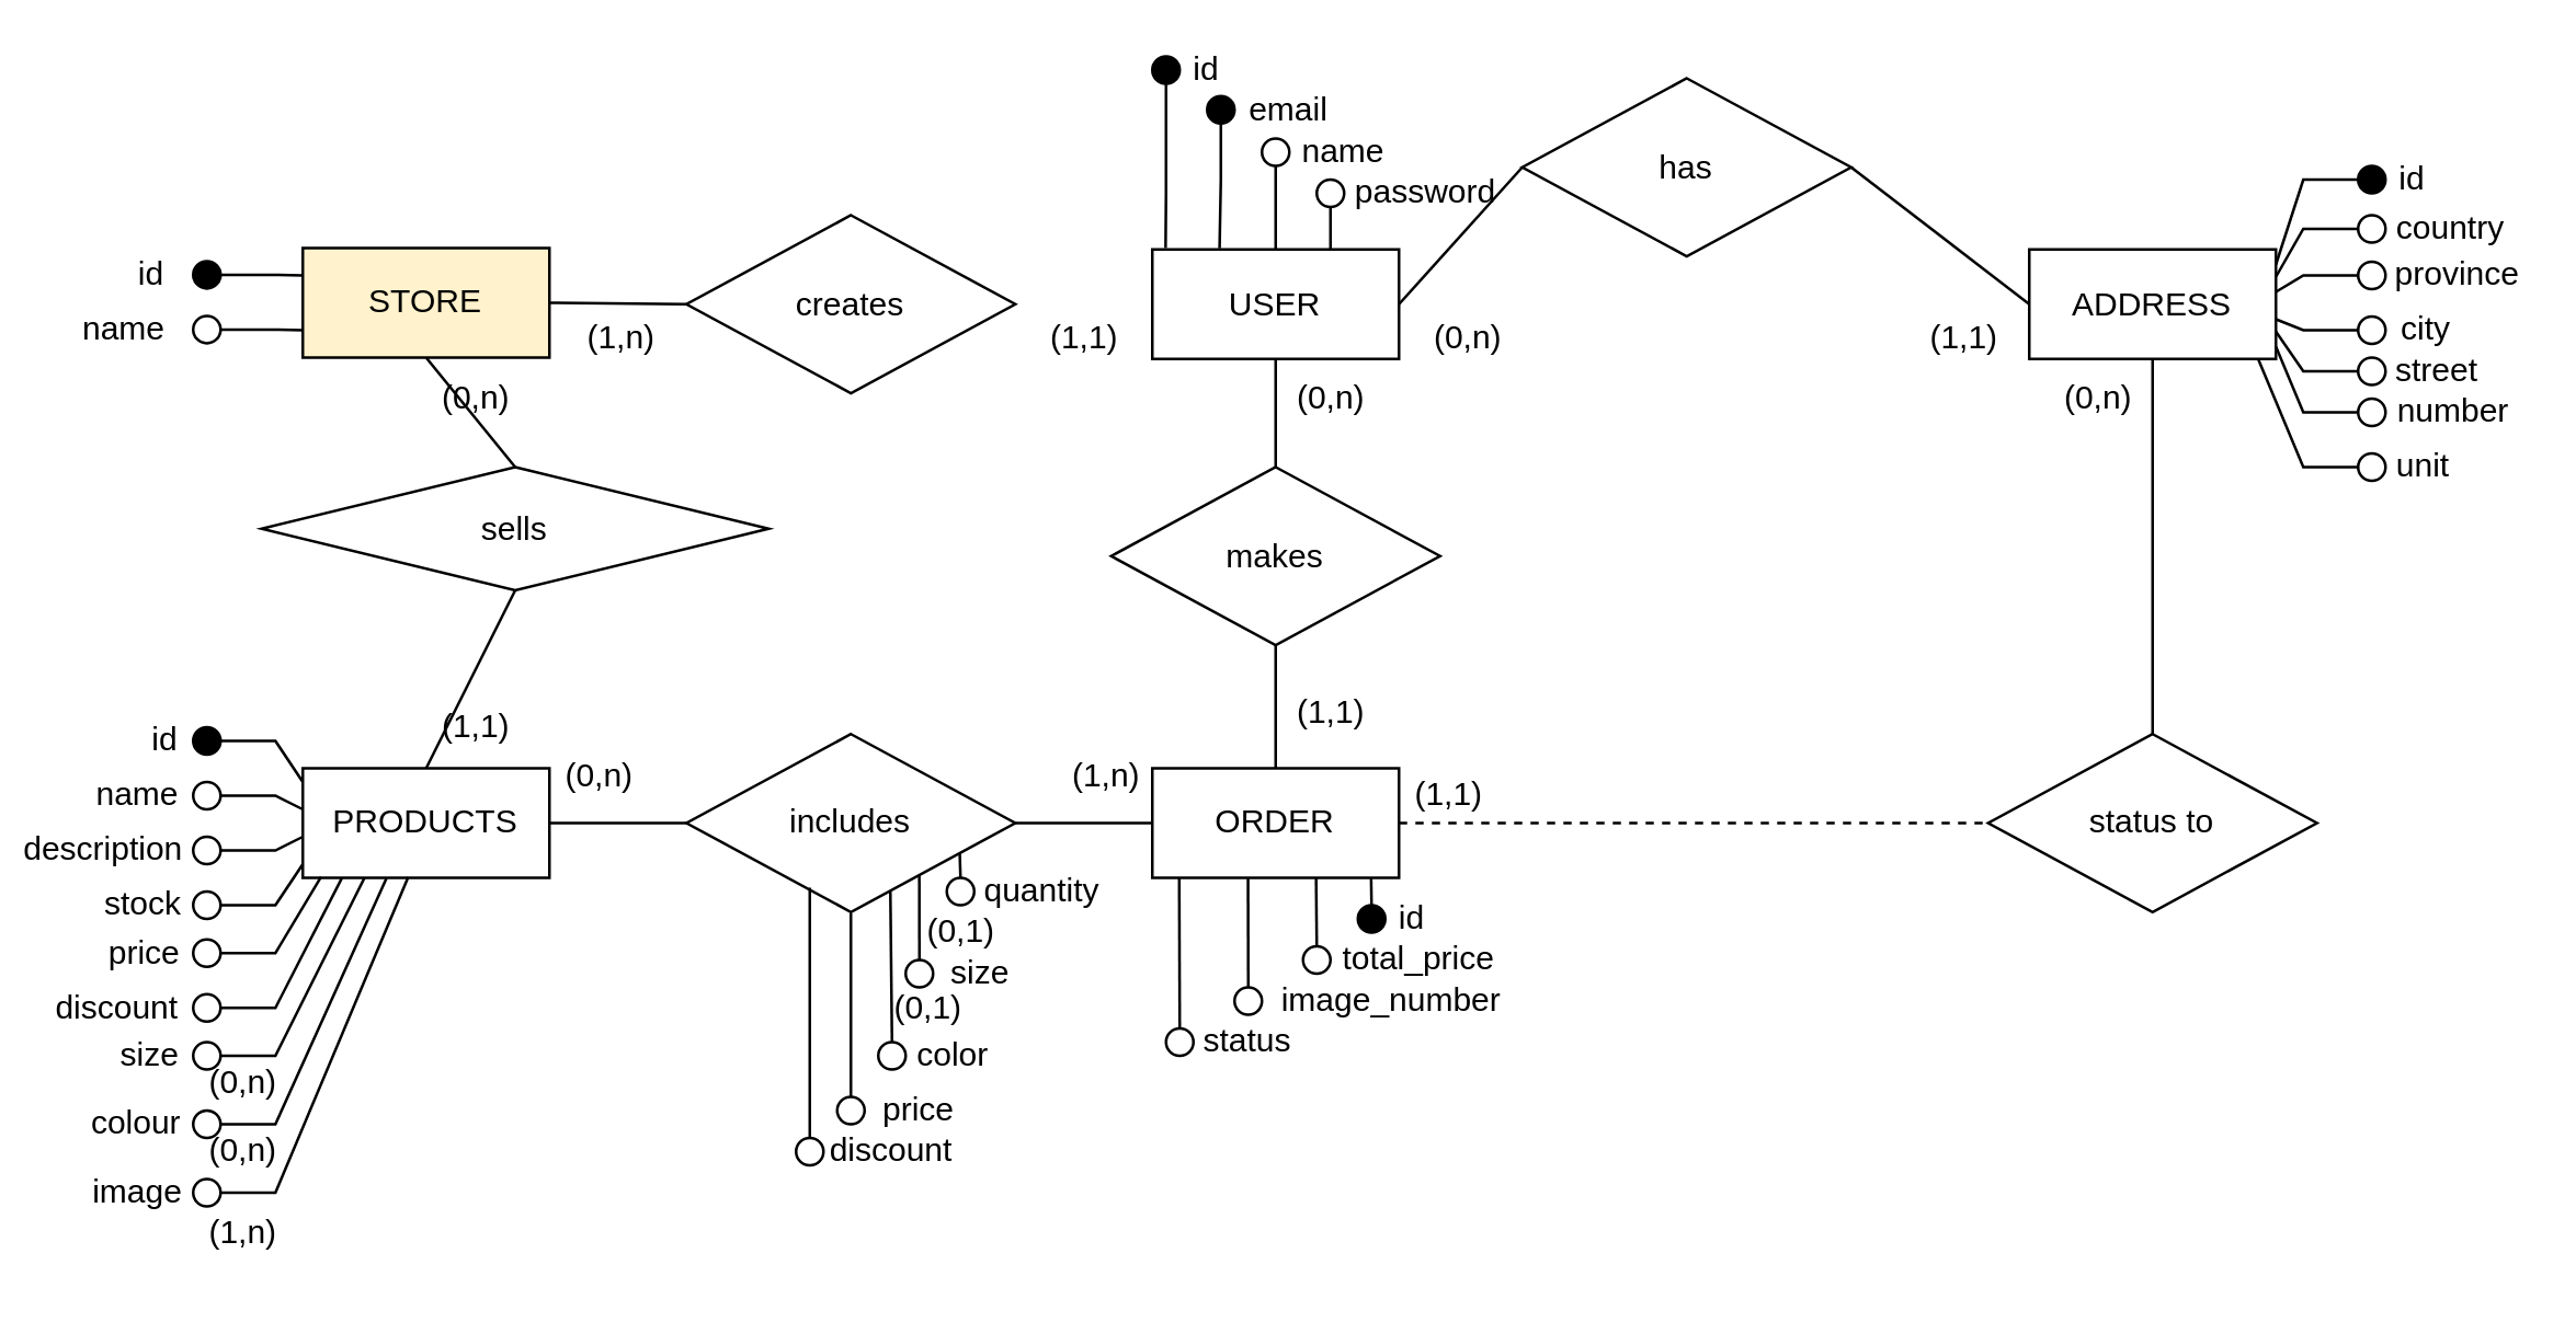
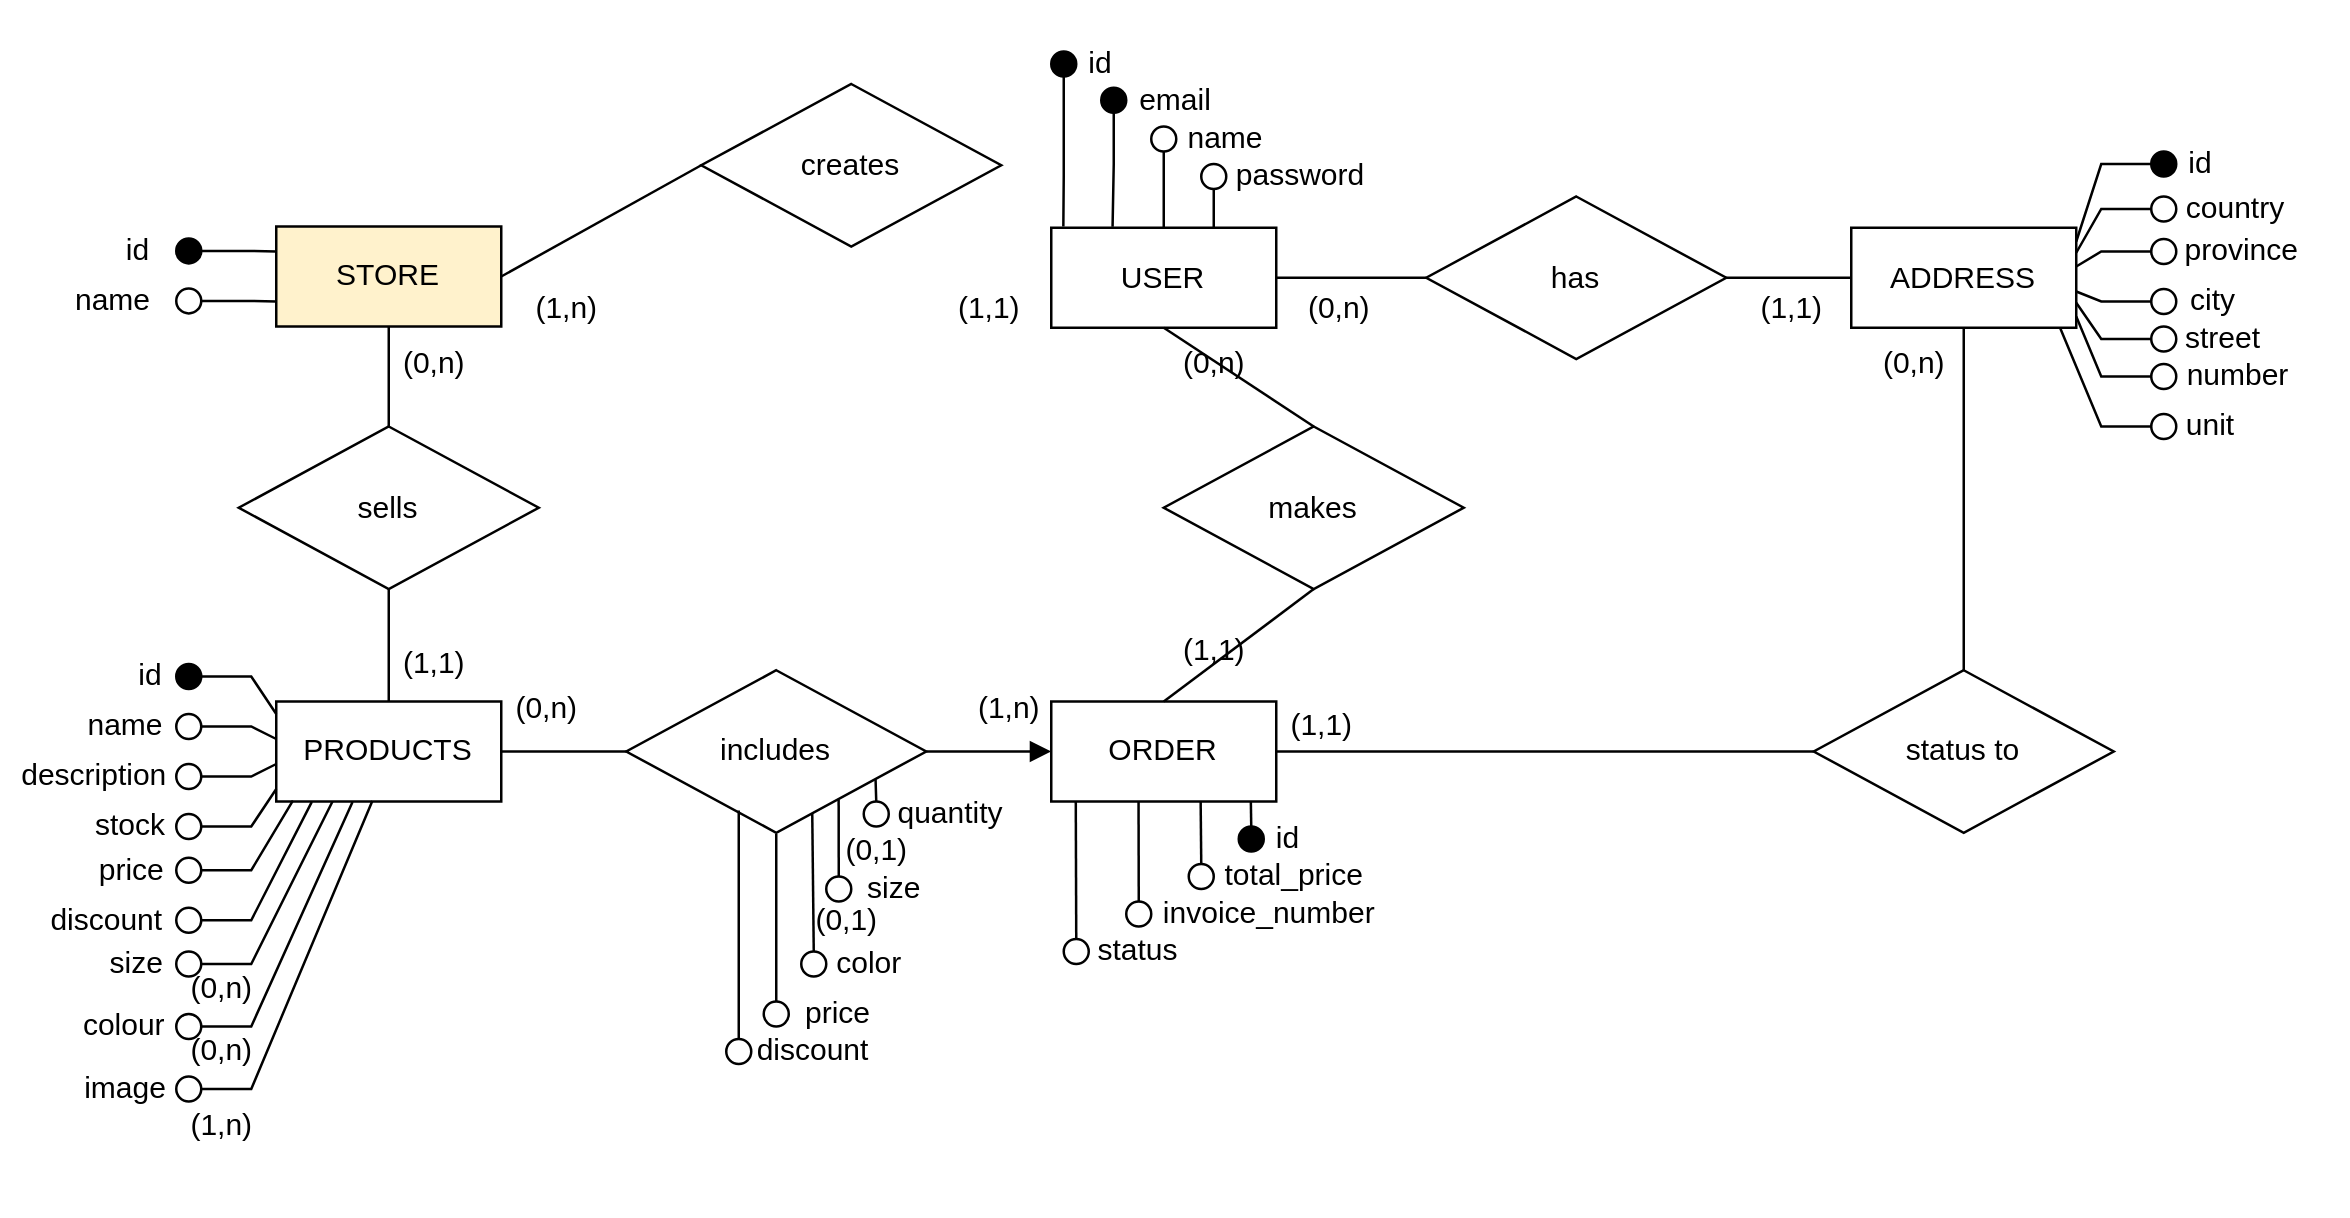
- <mxCell id="14" value="has" style="shape=rhombus;perimeter=rhombusPerimeter;whiteSpace=wrap;html=1;align=center;fillColor=none;gradientColor=none;" parent="1" vertex="1"><mxGeometry x="555" y="28" width="120" height="65" as="geometry" /></mxCell>
+ <mxCell id="14" value="has" style="shape=rhombus;perimeter=rhombusPerimeter;whiteSpace=wrap;html=1;align=center;fillColor=none;gradientColor=none;" parent="1" vertex="1"><mxGeometry x="570" y="78" width="120" height="65" as="geometry" /></mxCell>
- <mxCell id="3" value="creates" style="shape=rhombus;perimeter=rhombusPerimeter;whiteSpace=wrap;html=1;align=center;fillColor=none;gradientColor=none;" parent="1" vertex="1"><mxGeometry x="250" y="78" width="120" height="65" as="geometry" /></mxCell>
+ <mxCell id="3" value="creates" style="shape=rhombus;perimeter=rhombusPerimeter;whiteSpace=wrap;html=1;align=center;fillColor=none;gradientColor=none;" parent="1" vertex="1"><mxGeometry x="280" y="33" width="120" height="65" as="geometry" /></mxCell>
- <mxCell id="36" value="sells" style="shape=rhombus;perimeter=rhombusPerimeter;whiteSpace=wrap;html=1;align=center;fillColor=none;gradientColor=none;" parent="1" vertex="1"><mxGeometry x="95" y="170" width="185" height="45" as="geometry" /></mxCell>
+ <mxCell id="36" value="sells" style="shape=rhombus;perimeter=rhombusPerimeter;whiteSpace=wrap;html=1;align=center;fillColor=none;gradientColor=none;" parent="1" vertex="1"><mxGeometry x="95" y="170" width="120" height="65" as="geometry" /></mxCell>
- <mxCell id="37" value="makes" style="shape=rhombus;perimeter=rhombusPerimeter;whiteSpace=wrap;html=1;align=center;fillColor=none;gradientColor=none;" parent="1" vertex="1"><mxGeometry x="405" y="170" width="120" height="65" as="geometry" /></mxCell>
+ <mxCell id="37" value="makes" style="shape=rhombus;perimeter=rhombusPerimeter;whiteSpace=wrap;html=1;align=center;fillColor=none;gradientColor=none;" parent="1" vertex="1"><mxGeometry x="465" y="170" width="120" height="65" as="geometry" /></mxCell>
- <mxCell id="41" value="" style="endArrow=none;html=1;rounded=0;entryX=0;entryY=0.5;entryDx=0;entryDy=0;exitX=1;exitY=0.5;exitDx=0;exitDy=0;" parent="1" source="34" target="32" edge="1"><mxGeometry width="50" height="50" relative="1" as="geometry"><mxPoint x="185" y="200" as="sourcePoint" /><mxPoint x="185" y="160" as="targetPoint" /></mxGeometry></mxCell>
+ <mxCell id="41" value="" style="endArrow=block;html=1;rounded=0;entryX=0;entryY=0.5;entryDx=0;entryDy=0;exitX=1;exitY=0.5;exitDx=0;exitDy=0;" parent="1" source="34" target="32" edge="1"><mxGeometry width="50" height="50" relative="1" as="geometry"><mxPoint x="185" y="200" as="sourcePoint" /><mxPoint x="185" y="160" as="targetPoint" /></mxGeometry></mxCell>
- <mxCell id="44" value="" style="endArrow=none;html=1;rounded=0;entryX=0;entryY=0.5;entryDx=0;entryDy=0;exitX=1;exitY=0.5;exitDx=0;exitDy=0;dashed=1;" parent="1" source="32" target="35" edge="1"><mxGeometry width="50" height="50" relative="1" as="geometry"><mxPoint x="530" y="290" as="sourcePoint" /><mxPoint x="485" y="255" as="targetPoint" /></mxGeometry></mxCell>
+ <mxCell id="44" value="" style="endArrow=none;html=1;rounded=0;entryX=0;entryY=0.5;entryDx=0;entryDy=0;exitX=1;exitY=0.5;exitDx=0;exitDy=0;" parent="1" source="32" target="35" edge="1"><mxGeometry width="50" height="50" relative="1" as="geometry"><mxPoint x="530" y="290" as="sourcePoint" /><mxPoint x="485" y="255" as="targetPoint" /></mxGeometry></mxCell>
- <mxCell id="93" value="image_number" style="text;html=1;strokeColor=none;fillColor=none;align=center;verticalAlign=middle;whiteSpace=wrap;rounded=0;" parent="1" vertex="1"><mxGeometry x="465" y="360" width="85" height="10" as="geometry" /></mxCell>
+ <mxCell id="93" value="invoice_number" style="text;html=1;strokeColor=none;fillColor=none;align=center;verticalAlign=middle;whiteSpace=wrap;rounded=0;" parent="1" vertex="1"><mxGeometry x="465" y="360" width="85" height="10" as="geometry" /></mxCell>
